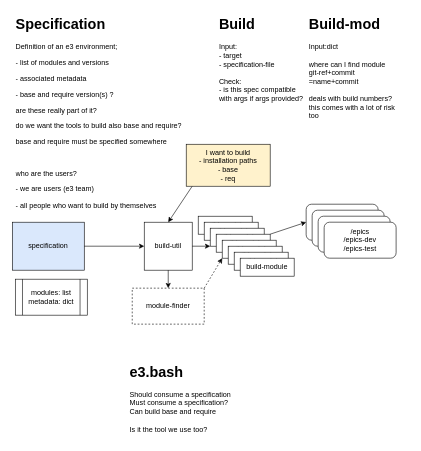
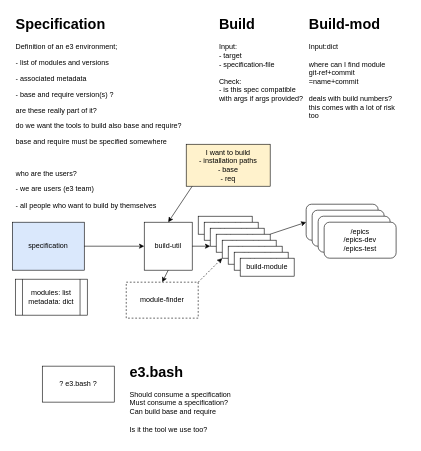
- <mxCell id="24" value="module-finder" style="rounded=0;whiteSpace=wrap;html=1;dashed=1;" vertex="1" parent="1"><mxGeometry x="220" y="480" width="120" height="60" as="geometry" /></mxCell>
+ <mxCell id="24" value="module-finder" style="rounded=0;whiteSpace=wrap;html=1;dashed=1;" vertex="1" parent="1"><mxGeometry x="210" y="470" width="120" height="60" as="geometry" /></mxCell>
+ <mxCell id="28" value="? e3.bash ?" style="rounded=0;whiteSpace=wrap;html=1;" vertex="1" parent="1"><mxGeometry x="70" y="610" width="120" height="60" as="geometry" /></mxCell>
